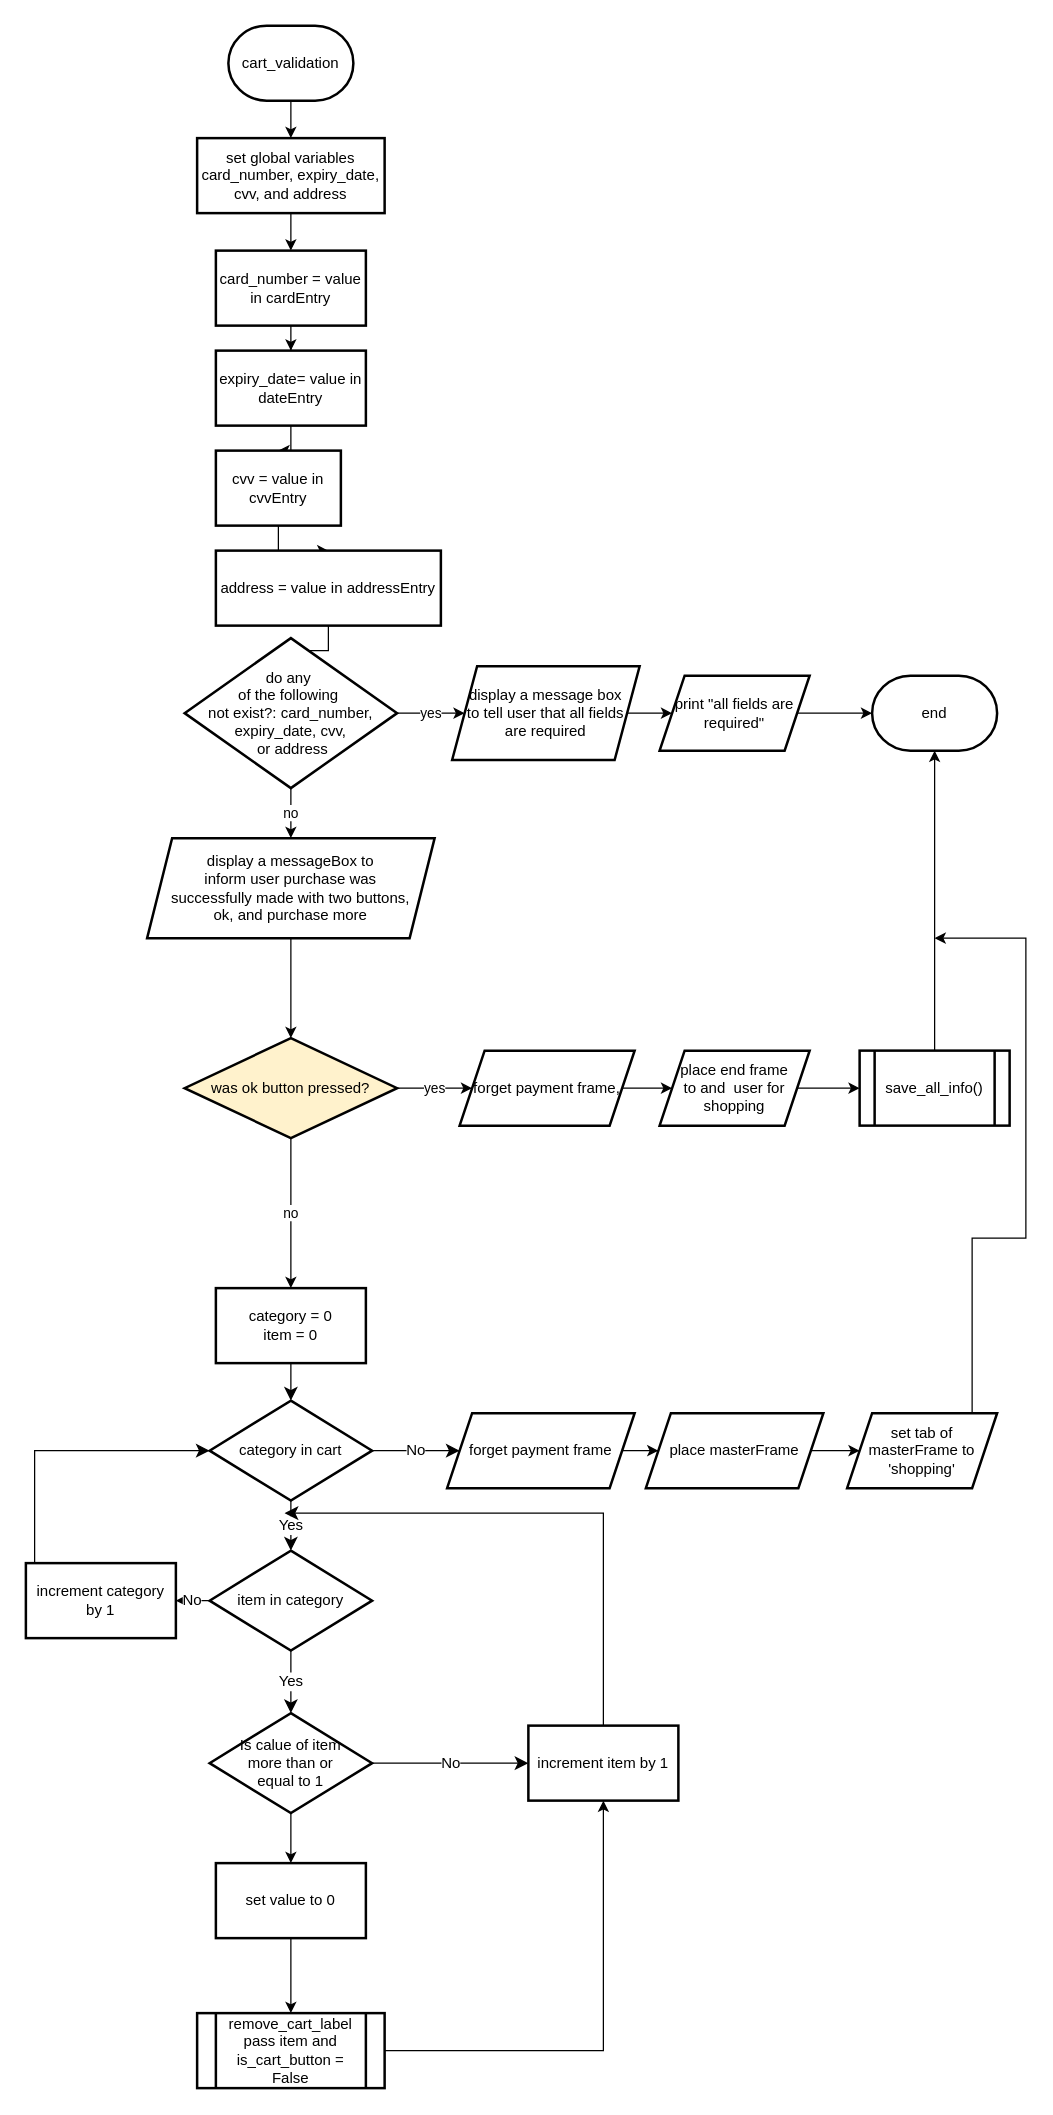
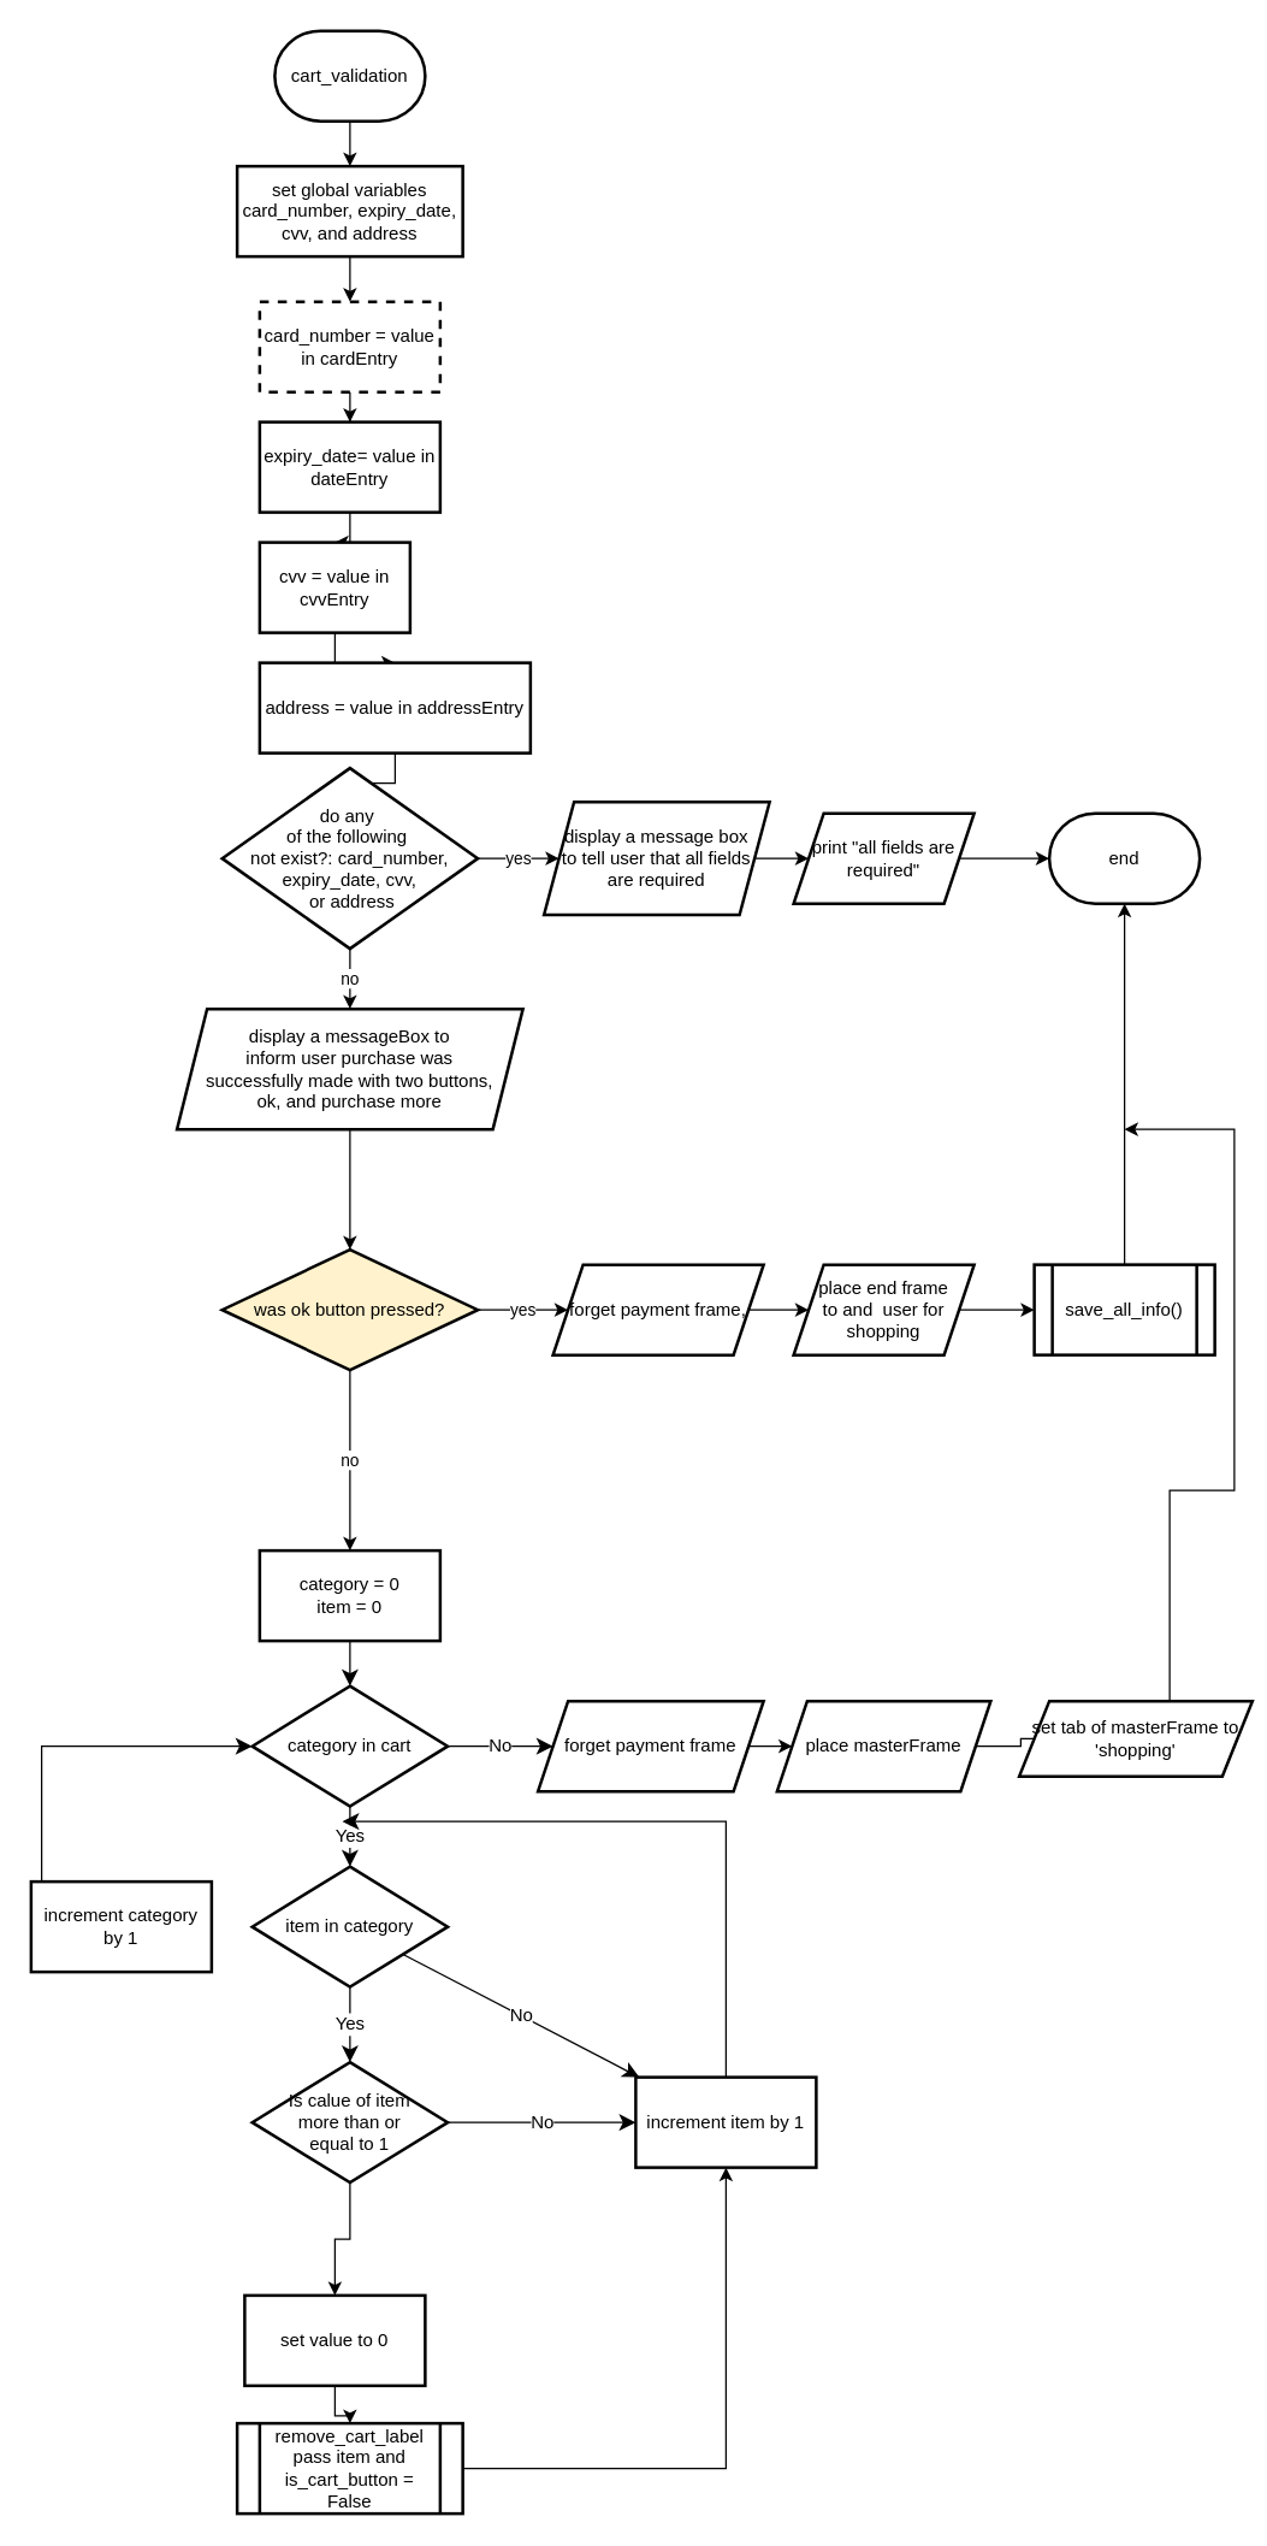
- <mxCell id="8" value="card_number = value in cardEntry" style="whiteSpace=wrap;html=1;strokeWidth=2;" vertex="1" parent="1"><mxGeometry x="172" y="200" width="120" height="60" as="geometry" /></mxCell>
+ <mxCell id="8" value="card_number = value in cardEntry" style="whiteSpace=wrap;html=1;strokeWidth=2;dashed=1;" vertex="1" parent="1"><mxGeometry x="172" y="200" width="120" height="60" as="geometry" /></mxCell>
- <mxCell id="38" value="set tab of masterFrame to 'shopping'" style="shape=parallelogram;perimeter=parallelogramPerimeter;whiteSpace=wrap;html=1;fixedSize=1;strokeWidth=2;" vertex="1" parent="1"><mxGeometry x="677" y="1130" width="120" height="60" as="geometry" /></mxCell>
+ <mxCell id="38" value="set tab of masterFrame to 'shopping'" style="shape=parallelogram;perimeter=parallelogramPerimeter;whiteSpace=wrap;html=1;fixedSize=1;strokeWidth=2;" vertex="1" parent="1"><mxGeometry x="677" y="1130" width="155" height="50" as="geometry" /></mxCell>
- <mxCell id="43" value="No" style="edgeStyle=none;curved=1;rounded=0;orthogonalLoop=1;jettySize=auto;html=1;fontSize=12;startSize=8;endSize=8;" edge="1" parent="1" source="44" target="51"><mxGeometry relative="1" as="geometry" /></mxCell>
+ <mxCell id="43" value="No" style="edgeStyle=none;curved=1;rounded=0;orthogonalLoop=1;jettySize=auto;html=1;fontSize=12;startSize=8;endSize=8;" edge="1" parent="1" source="44" target="49"><mxGeometry relative="1" as="geometry" /></mxCell>
- <mxCell id="55" value="set value to 0" style="whiteSpace=wrap;html=1;strokeWidth=2;" vertex="1" parent="1"><mxGeometry x="172" y="1490" width="120" height="60" as="geometry" /></mxCell>
+ <mxCell id="55" value="set value to 0" style="whiteSpace=wrap;html=1;strokeWidth=2;" vertex="1" parent="1"><mxGeometry x="162" y="1525" width="120" height="60" as="geometry" /></mxCell>
